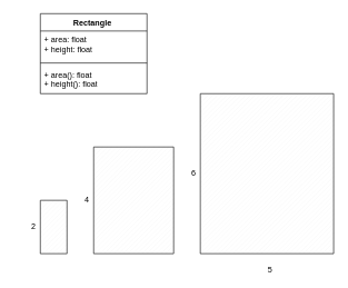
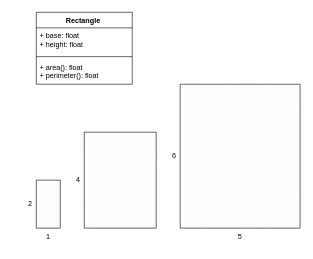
- <mxCell id="3" value="+ area: float&lt;br&gt;+ height: float&lt;div&gt;&lt;div&gt;&lt;br&gt;&lt;/div&gt;&lt;/div&gt;" style="text;strokeColor=none;fillColor=none;align=left;verticalAlign=top;spacingLeft=4;spacingRight=4;overflow=hidden;rotatable=0;points=[[0,0.5],[1,0.5]];portConstraint=eastwest;whiteSpace=wrap;html=1;" parent="2" vertex="1"><mxGeometry y="26" width="160" height="44" as="geometry" /></mxCell>
+ <mxCell id="3" value="+ base: float&lt;br&gt;+ height: float&lt;div&gt;&lt;div&gt;&lt;br&gt;&lt;/div&gt;&lt;/div&gt;" style="text;strokeColor=none;fillColor=none;align=left;verticalAlign=top;spacingLeft=4;spacingRight=4;overflow=hidden;rotatable=0;points=[[0,0.5],[1,0.5]];portConstraint=eastwest;whiteSpace=wrap;html=1;" parent="2" vertex="1"><mxGeometry y="26" width="160" height="44" as="geometry" /></mxCell>
- <mxCell id="5" value="+ area(): float&lt;div&gt;+ height(): float&lt;/div&gt;" style="text;strokeColor=none;fillColor=none;align=left;verticalAlign=top;spacingLeft=4;spacingRight=4;overflow=hidden;rotatable=0;points=[[0,0.5],[1,0.5]];portConstraint=eastwest;whiteSpace=wrap;html=1;" parent="2" vertex="1"><mxGeometry y="78" width="160" height="42" as="geometry" /></mxCell>
+ <mxCell id="5" value="+ area(): float&lt;div&gt;+ perimeter(): float&lt;/div&gt;" style="text;strokeColor=none;fillColor=none;align=left;verticalAlign=top;spacingLeft=4;spacingRight=4;overflow=hidden;rotatable=0;points=[[0,0.5],[1,0.5]];portConstraint=eastwest;whiteSpace=wrap;html=1;" parent="2" vertex="1"><mxGeometry y="78" width="160" height="42" as="geometry" /></mxCell>
+ <mxCell id="9" value="1" style="text;html=1;align=center;verticalAlign=middle;whiteSpace=wrap;rounded=0;" parent="1" vertex="1"><mxGeometry x="50" y="380" width="60" height="30" as="geometry" /></mxCell>
- <mxCell id="13" value="5" style="text;html=1;align=center;verticalAlign=middle;whiteSpace=wrap;rounded=0;" parent="1" vertex="1"><mxGeometry x="375" y="390" width="60" height="30" as="geometry" /></mxCell>
+ <mxCell id="13" value="5" style="text;html=1;align=center;verticalAlign=middle;whiteSpace=wrap;rounded=0;" parent="1" vertex="1"><mxGeometry x="370" y="380" width="60" height="30" as="geometry" /></mxCell>
